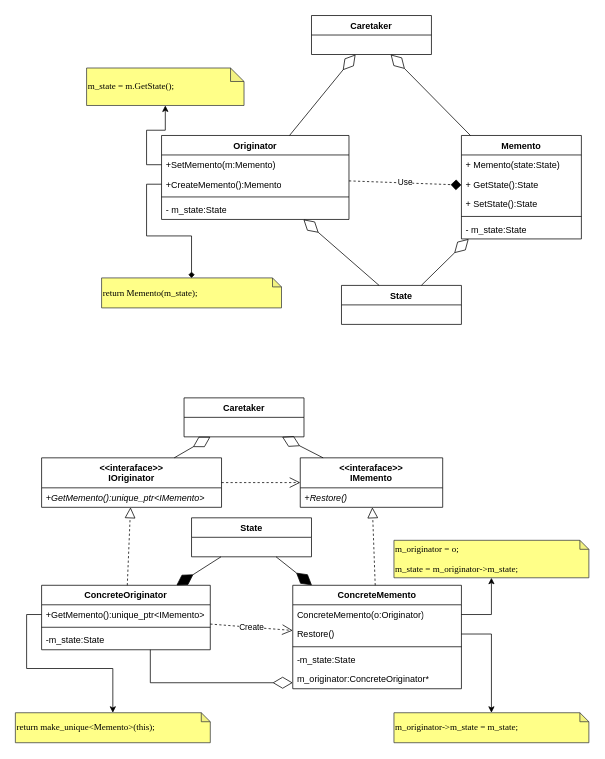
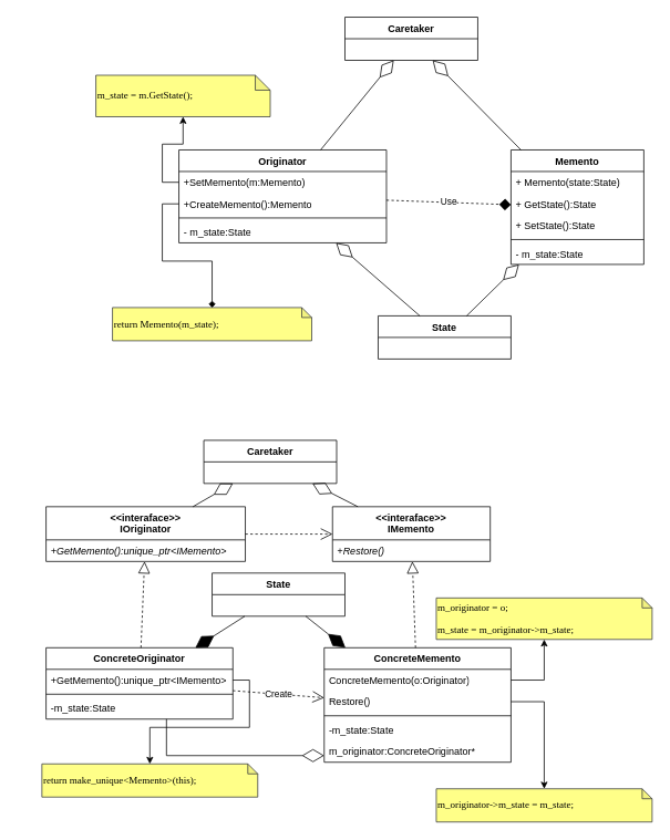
- <mxCell id="47" value="&lt;pre&gt;&lt;font face=&quot;Lucida Console&quot;&gt;return make_unique&amp;lt;Memento&amp;gt;(this);&lt;/font&gt;&lt;/pre&gt;" style="shape=note;whiteSpace=wrap;html=1;backgroundOutline=1;darkOpacity=0.05;align=left;size=12;fillColor=#ffff88;strokeColor=#36393d;" vertex="1" parent="1"><mxGeometry x="20" y="950" width="260" height="40" as="geometry" /></mxCell>
+ <mxCell id="47" value="&lt;pre&gt;&lt;font face=&quot;Lucida Console&quot;&gt;return make_unique&amp;lt;Memento&amp;gt;(this);&lt;/font&gt;&lt;/pre&gt;" style="shape=note;whiteSpace=wrap;html=1;backgroundOutline=1;darkOpacity=0.05;align=left;size=12;fillColor=#ffff88;strokeColor=#36393d;" vertex="1" parent="1"><mxGeometry x="50" y="920" width="260" height="40" as="geometry" /></mxCell>
